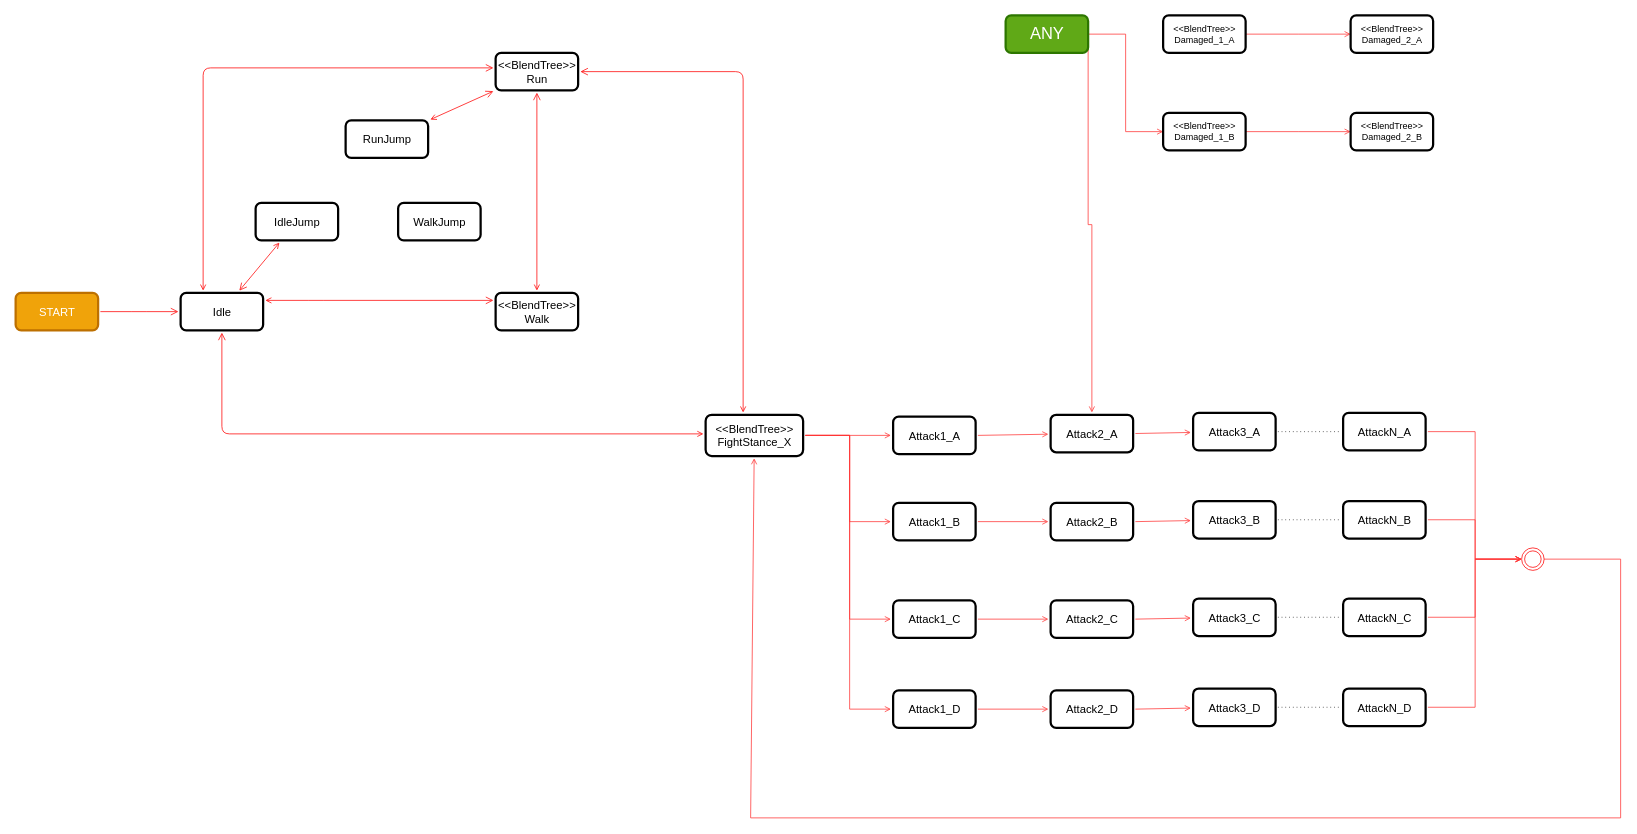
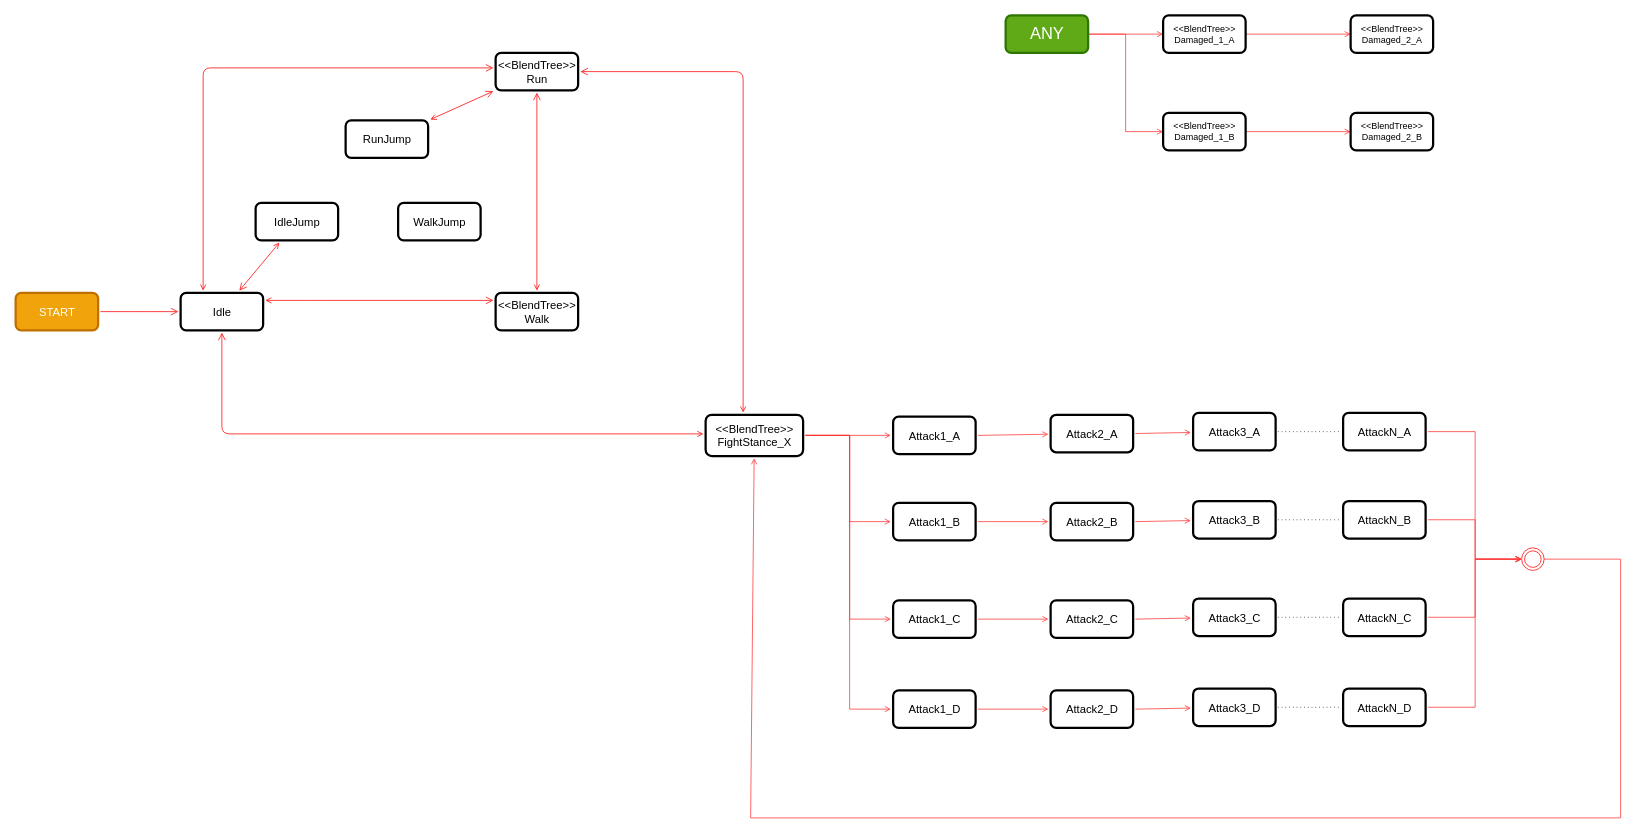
- <mxCell id="56" style="edgeStyle=elbowEdgeStyle;rounded=0;orthogonalLoop=1;jettySize=auto;html=1;exitX=1;exitY=0.5;exitDx=0;exitDy=0;startArrow=none;startFill=0;sourcePerimeterSpacing=0;endArrow=open;endFill=0;strokeColor=#FF3333;elbow=vertical;" edge="1" parent="1" source="57" target="30"><mxGeometry relative="1" as="geometry" /></mxCell>
+ <mxCell id="56" style="edgeStyle=elbowEdgeStyle;rounded=0;orthogonalLoop=1;jettySize=auto;html=1;exitX=1;exitY=0.5;exitDx=0;exitDy=0;startArrow=none;startFill=0;sourcePerimeterSpacing=0;endArrow=open;endFill=0;strokeColor=#FF3333;elbow=vertical;" edge="1" parent="1" source="57" target="62"><mxGeometry relative="1" as="geometry" /></mxCell>
